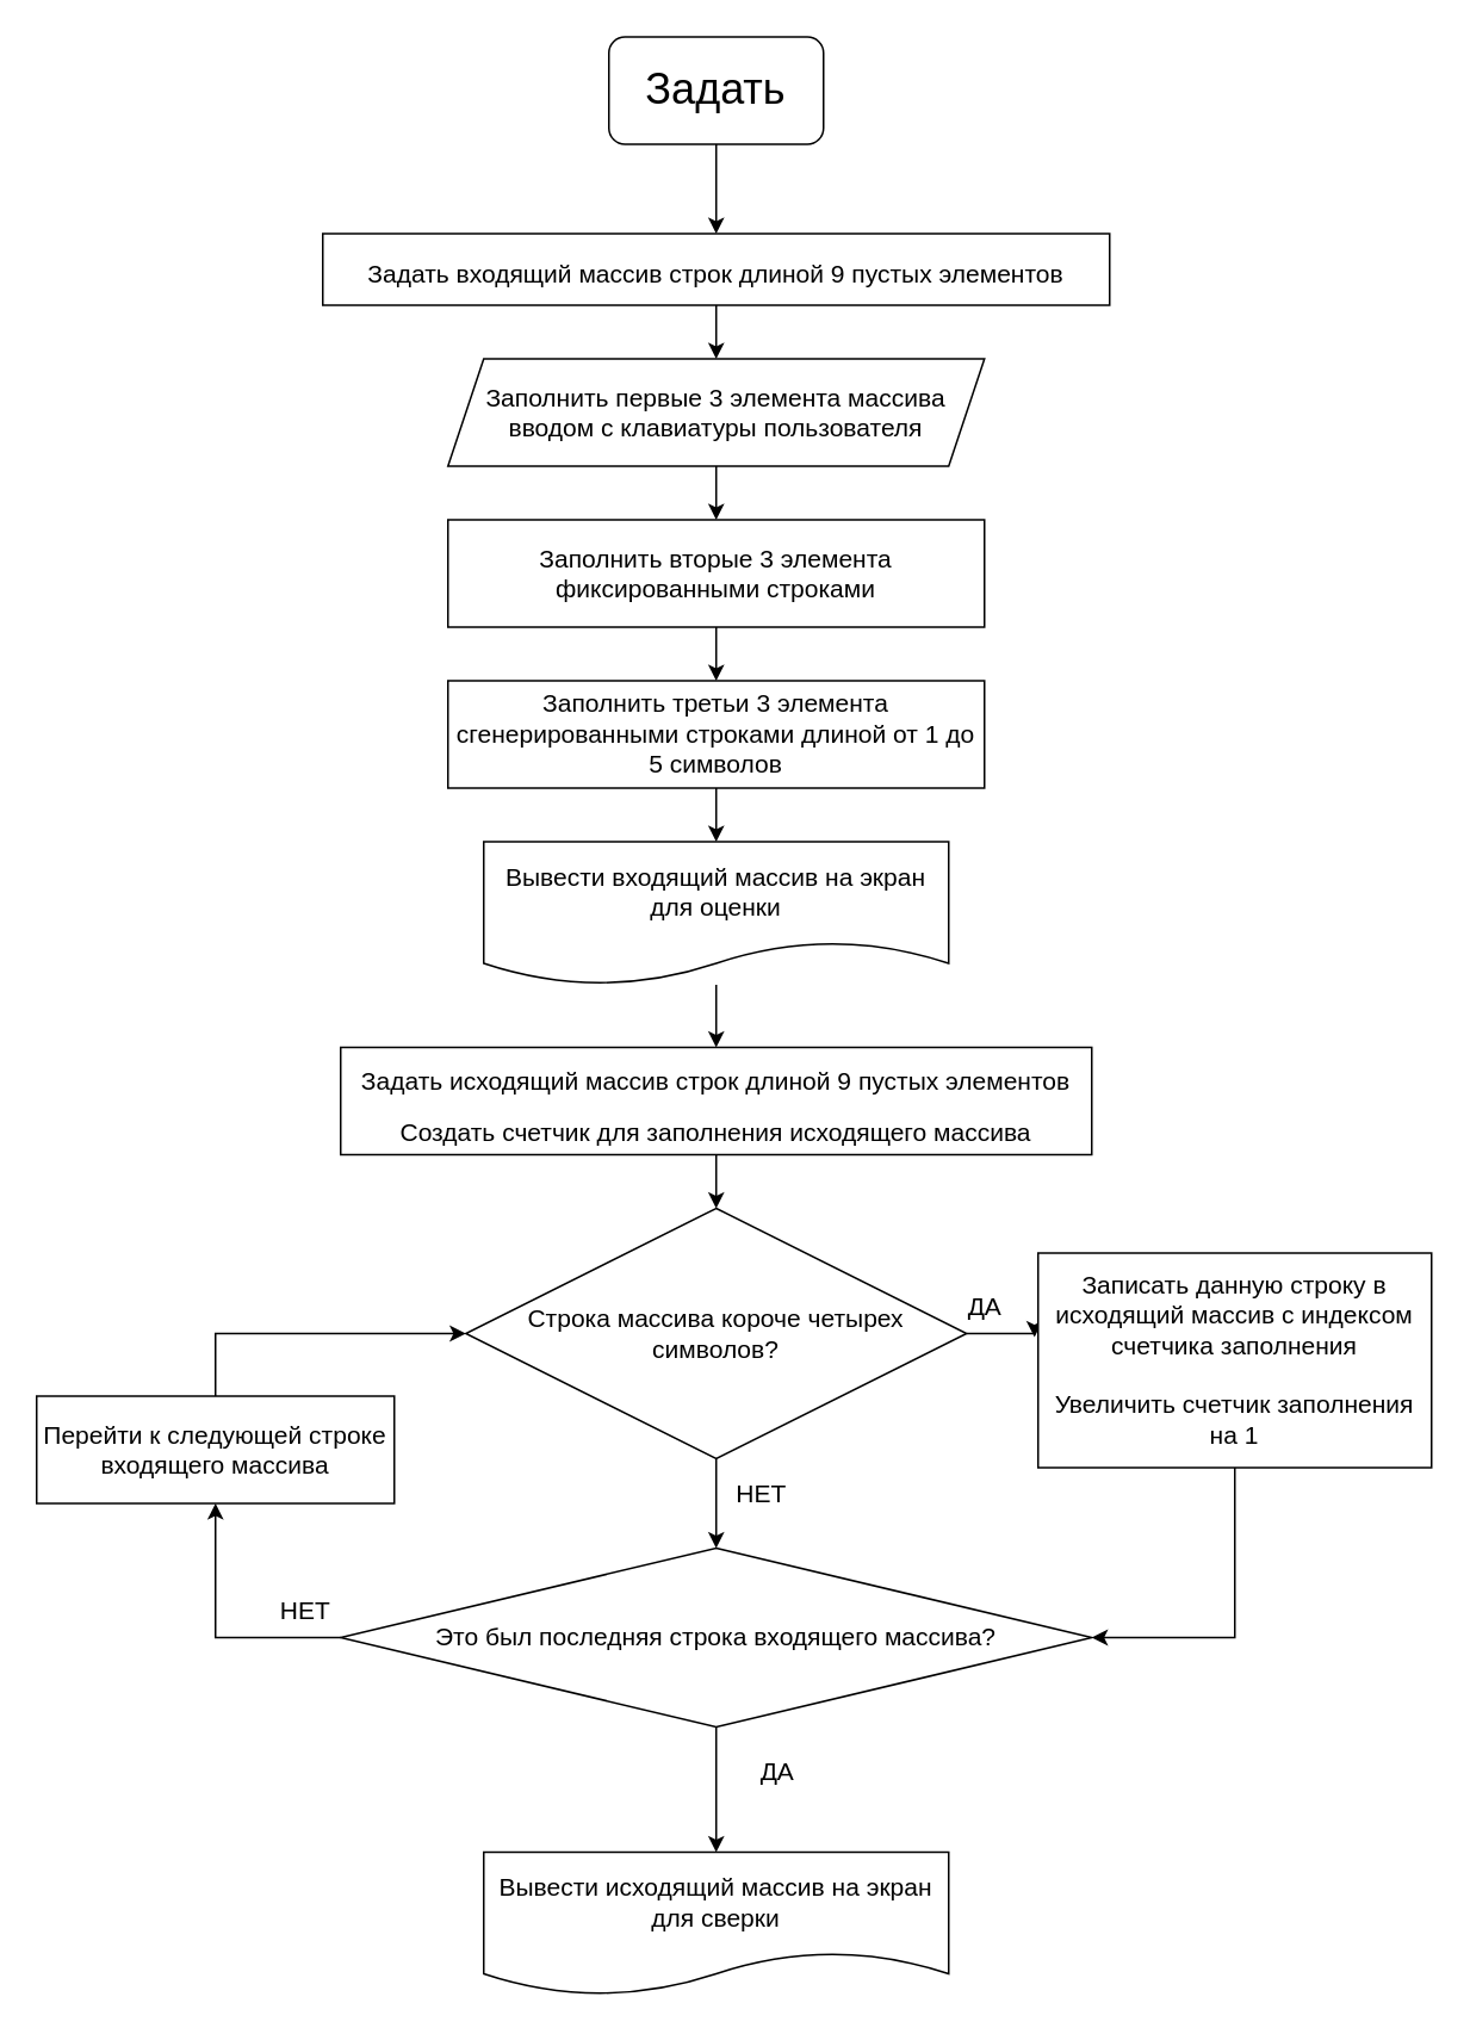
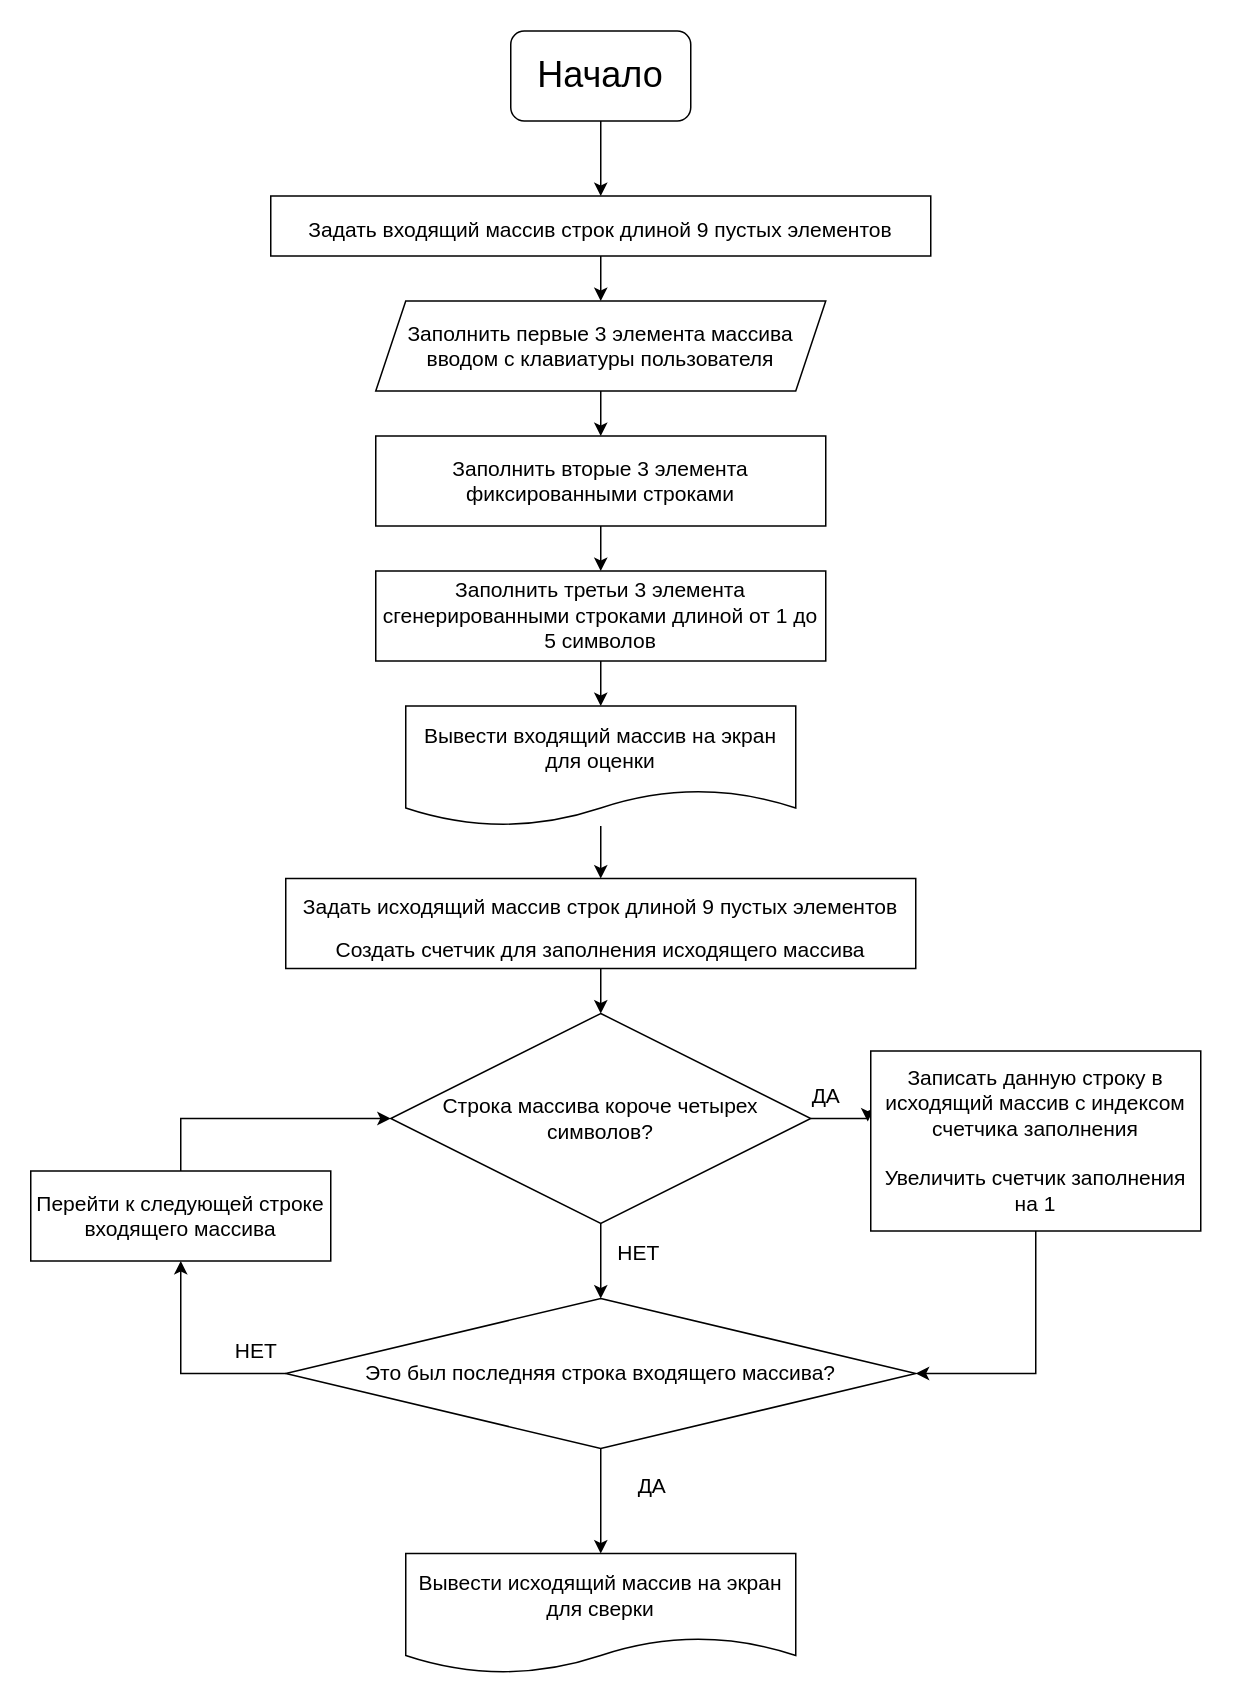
- <mxCell id="3" value="&lt;font style=&quot;font-size: 24px;&quot;&gt;Задать&lt;/font&gt;" style="rounded=1;whiteSpace=wrap;html=1;" vertex="1" parent="1"><mxGeometry x="340" y="20" width="120" height="60" as="geometry" /></mxCell>
+ <mxCell id="3" value="&lt;font style=&quot;font-size: 24px;&quot;&gt;Начало&lt;/font&gt;" style="rounded=1;whiteSpace=wrap;html=1;" vertex="1" parent="1"><mxGeometry x="340" y="20" width="120" height="60" as="geometry" /></mxCell>
